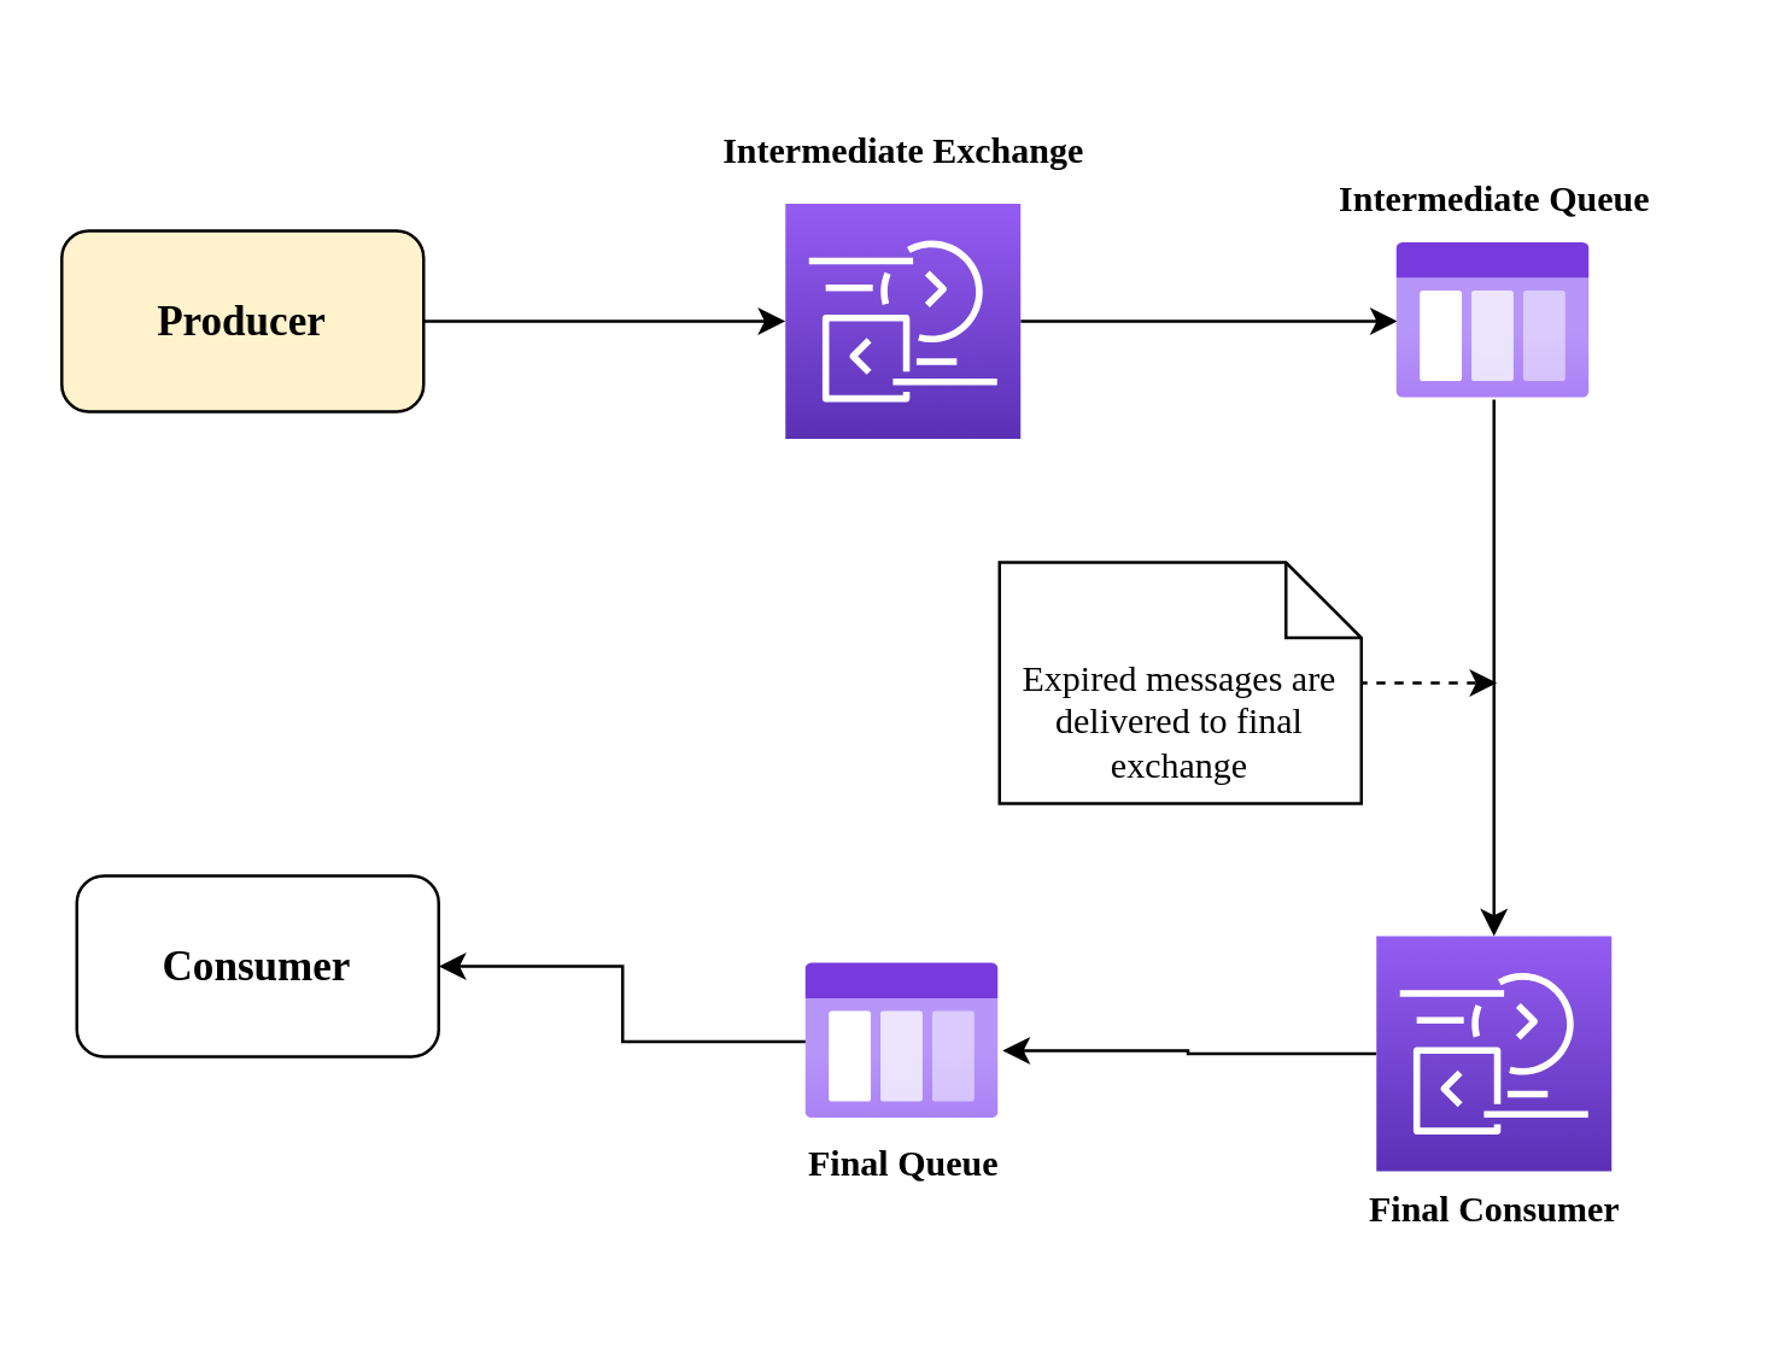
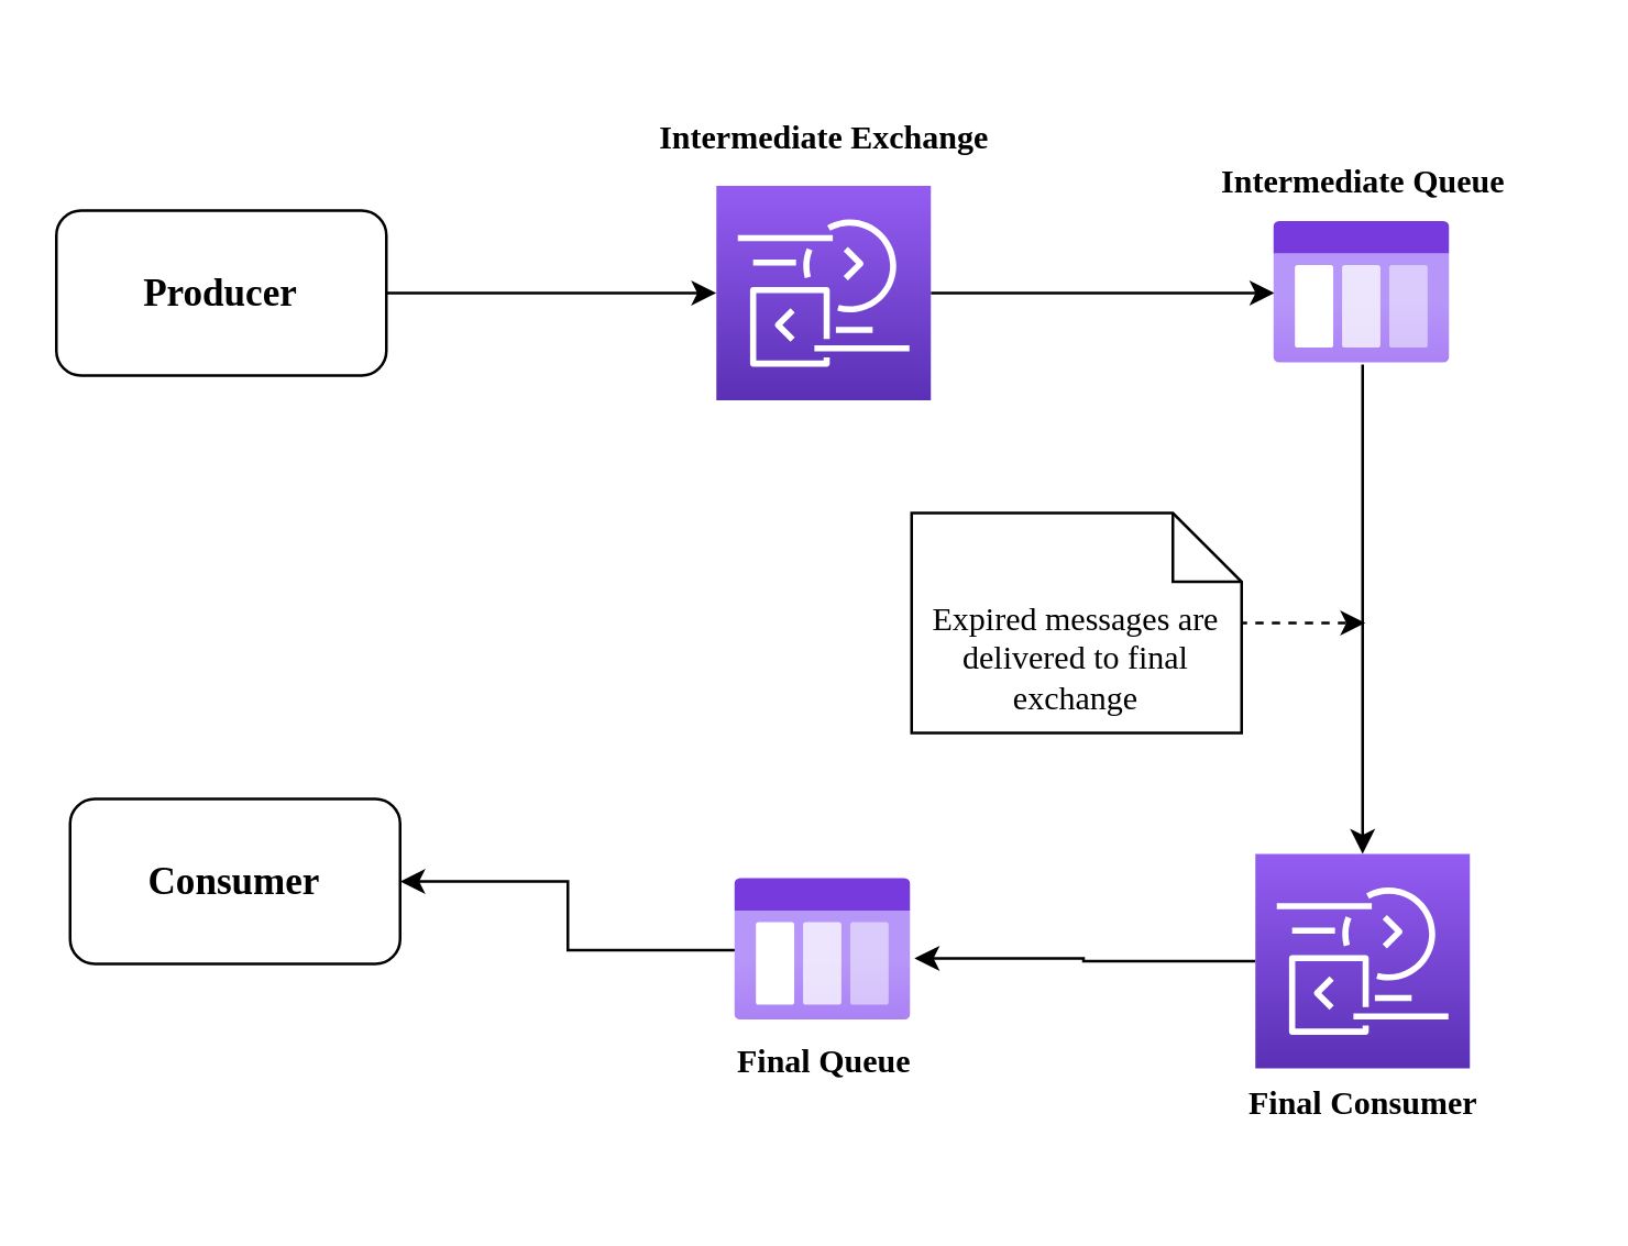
- <mxCell id="11" value="&lt;h3&gt;&lt;font face=&quot;Poppins&quot; data-font-src=&quot;https://fonts.googleapis.com/css?family=Poppins&quot;&gt;Producer&lt;/font&gt;&lt;/h3&gt;" style="rounded=1;whiteSpace=wrap;html=1;fillColor=#fff2cc;" vertex="1" parent="1"><mxGeometry x="20" y="76" width="120" height="60" as="geometry" /></mxCell>
+ <mxCell id="11" value="&lt;h3&gt;&lt;font face=&quot;Poppins&quot; data-font-src=&quot;https://fonts.googleapis.com/css?family=Poppins&quot;&gt;Producer&lt;/font&gt;&lt;/h3&gt;" style="rounded=1;whiteSpace=wrap;html=1;" vertex="1" parent="1"><mxGeometry x="20" y="76" width="120" height="60" as="geometry" /></mxCell>
